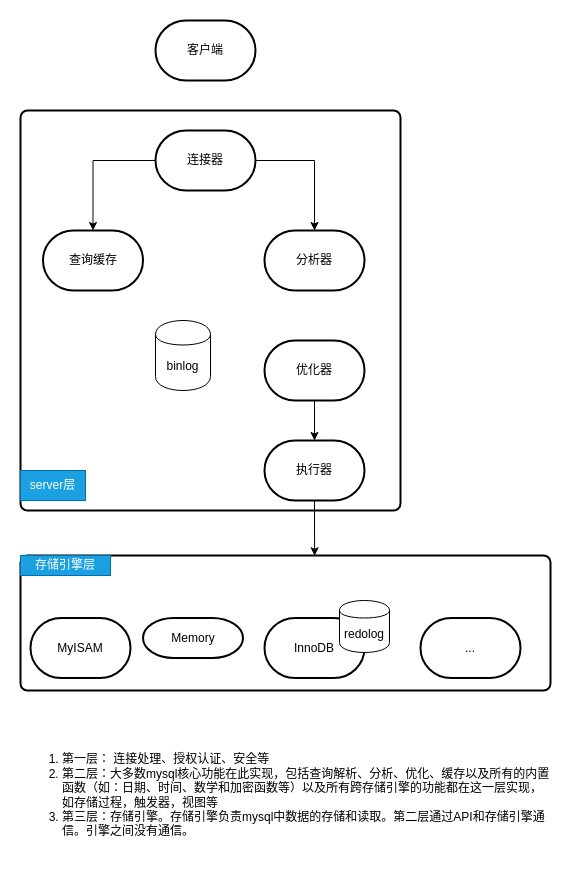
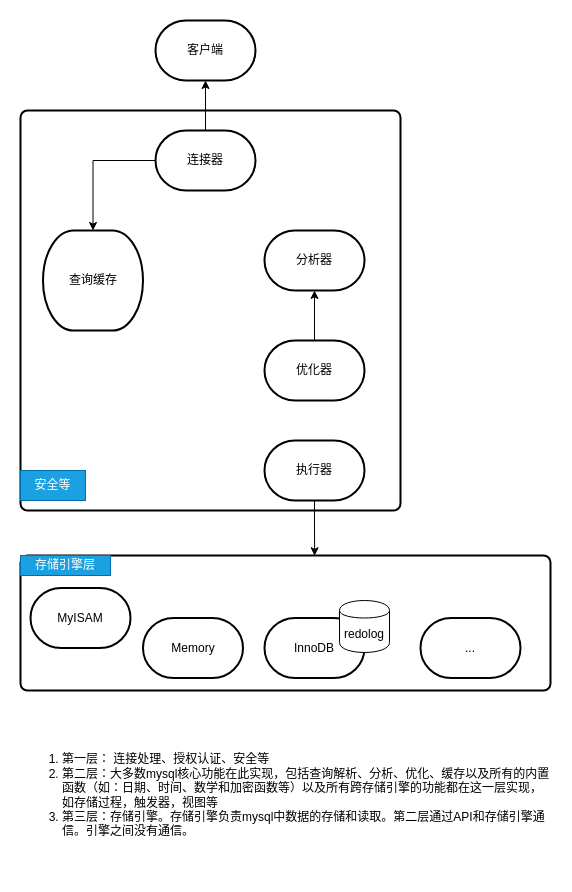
- <mxCell id="17" style="edgeStyle=orthogonalEdgeStyle;rounded=0;orthogonalLoop=1;jettySize=auto;html=1;entryX=0.5;entryY=0;entryDx=0;entryDy=0;entryPerimeter=0;" parent="1" source="18" target="4" edge="1"><mxGeometry relative="1" as="geometry" /></mxCell>
+ <mxCell id="17" style="edgeStyle=orthogonalEdgeStyle;rounded=0;orthogonalLoop=1;jettySize=auto;html=1;" parent="1" source="18" target="3" edge="1"><mxGeometry relative="1" as="geometry" /></mxCell>
- <mxCell id="5" value="查询缓存" style="strokeWidth=2;html=1;shape=mxgraph.flowchart.terminator;whiteSpace=wrap;" parent="1" vertex="1"><mxGeometry x="42.5" y="230" width="100" height="60" as="geometry" /></mxCell>
+ <mxCell id="5" value="查询缓存" style="strokeWidth=2;html=1;shape=mxgraph.flowchart.terminator;whiteSpace=wrap;" parent="1" vertex="1"><mxGeometry x="42.5" y="230" width="100" height="100" as="geometry" /></mxCell>
- <mxCell id="22" value="binlog" style="shape=cylinder;whiteSpace=wrap;html=1;boundedLbl=1;backgroundOutline=1;" parent="1" vertex="1"><mxGeometry x="155" y="320" width="55" height="70" as="geometry" /></mxCell>
- <mxCell id="6" value="" style="edgeStyle=orthogonalEdgeStyle;rounded=0;orthogonalLoop=1;jettySize=auto;html=1;" parent="1" source="7" target="9" edge="1"><mxGeometry relative="1" as="geometry" /></mxCell>
+ <mxCell id="6" value="" style="edgeStyle=orthogonalEdgeStyle;rounded=0;orthogonalLoop=1;jettySize=auto;html=1;" parent="1" source="7" target="4" edge="1"><mxGeometry relative="1" as="geometry" /></mxCell>
- <mxCell id="14" value="server层" style="text;html=1;strokeColor=#006EAF;fillColor=#1ba1e2;align=center;verticalAlign=middle;whiteSpace=wrap;rounded=0;fontColor=#ffffff;" parent="1" vertex="1"><mxGeometry x="20" y="470" width="65" height="30" as="geometry" /></mxCell>
+ <mxCell id="14" value="安全等" style="text;html=1;strokeColor=#006EAF;fillColor=#1ba1e2;align=center;verticalAlign=middle;whiteSpace=wrap;rounded=0;fontColor=#ffffff;" parent="1" vertex="1"><mxGeometry x="20" y="470" width="65" height="30" as="geometry" /></mxCell>
- <mxCell id="12" value="Memory" style="strokeWidth=2;html=1;shape=mxgraph.flowchart.terminator;whiteSpace=wrap;" parent="1" vertex="1"><mxGeometry x="142.5" y="617.5" width="100" height="40" as="geometry" /></mxCell>
+ <mxCell id="12" value="Memory" style="strokeWidth=2;html=1;shape=mxgraph.flowchart.terminator;whiteSpace=wrap;" parent="1" vertex="1"><mxGeometry x="142.5" y="617.5" width="100" height="60" as="geometry" /></mxCell>
- <mxCell id="11" value="MyISAM" style="strokeWidth=2;html=1;shape=mxgraph.flowchart.terminator;whiteSpace=wrap;" parent="1" vertex="1"><mxGeometry x="30" y="617.5" width="100" height="60" as="geometry" /></mxCell>
+ <mxCell id="11" value="MyISAM" style="strokeWidth=2;html=1;shape=mxgraph.flowchart.terminator;whiteSpace=wrap;" parent="1" vertex="1"><mxGeometry x="30" y="587.5" width="100" height="60" as="geometry" /></mxCell>
